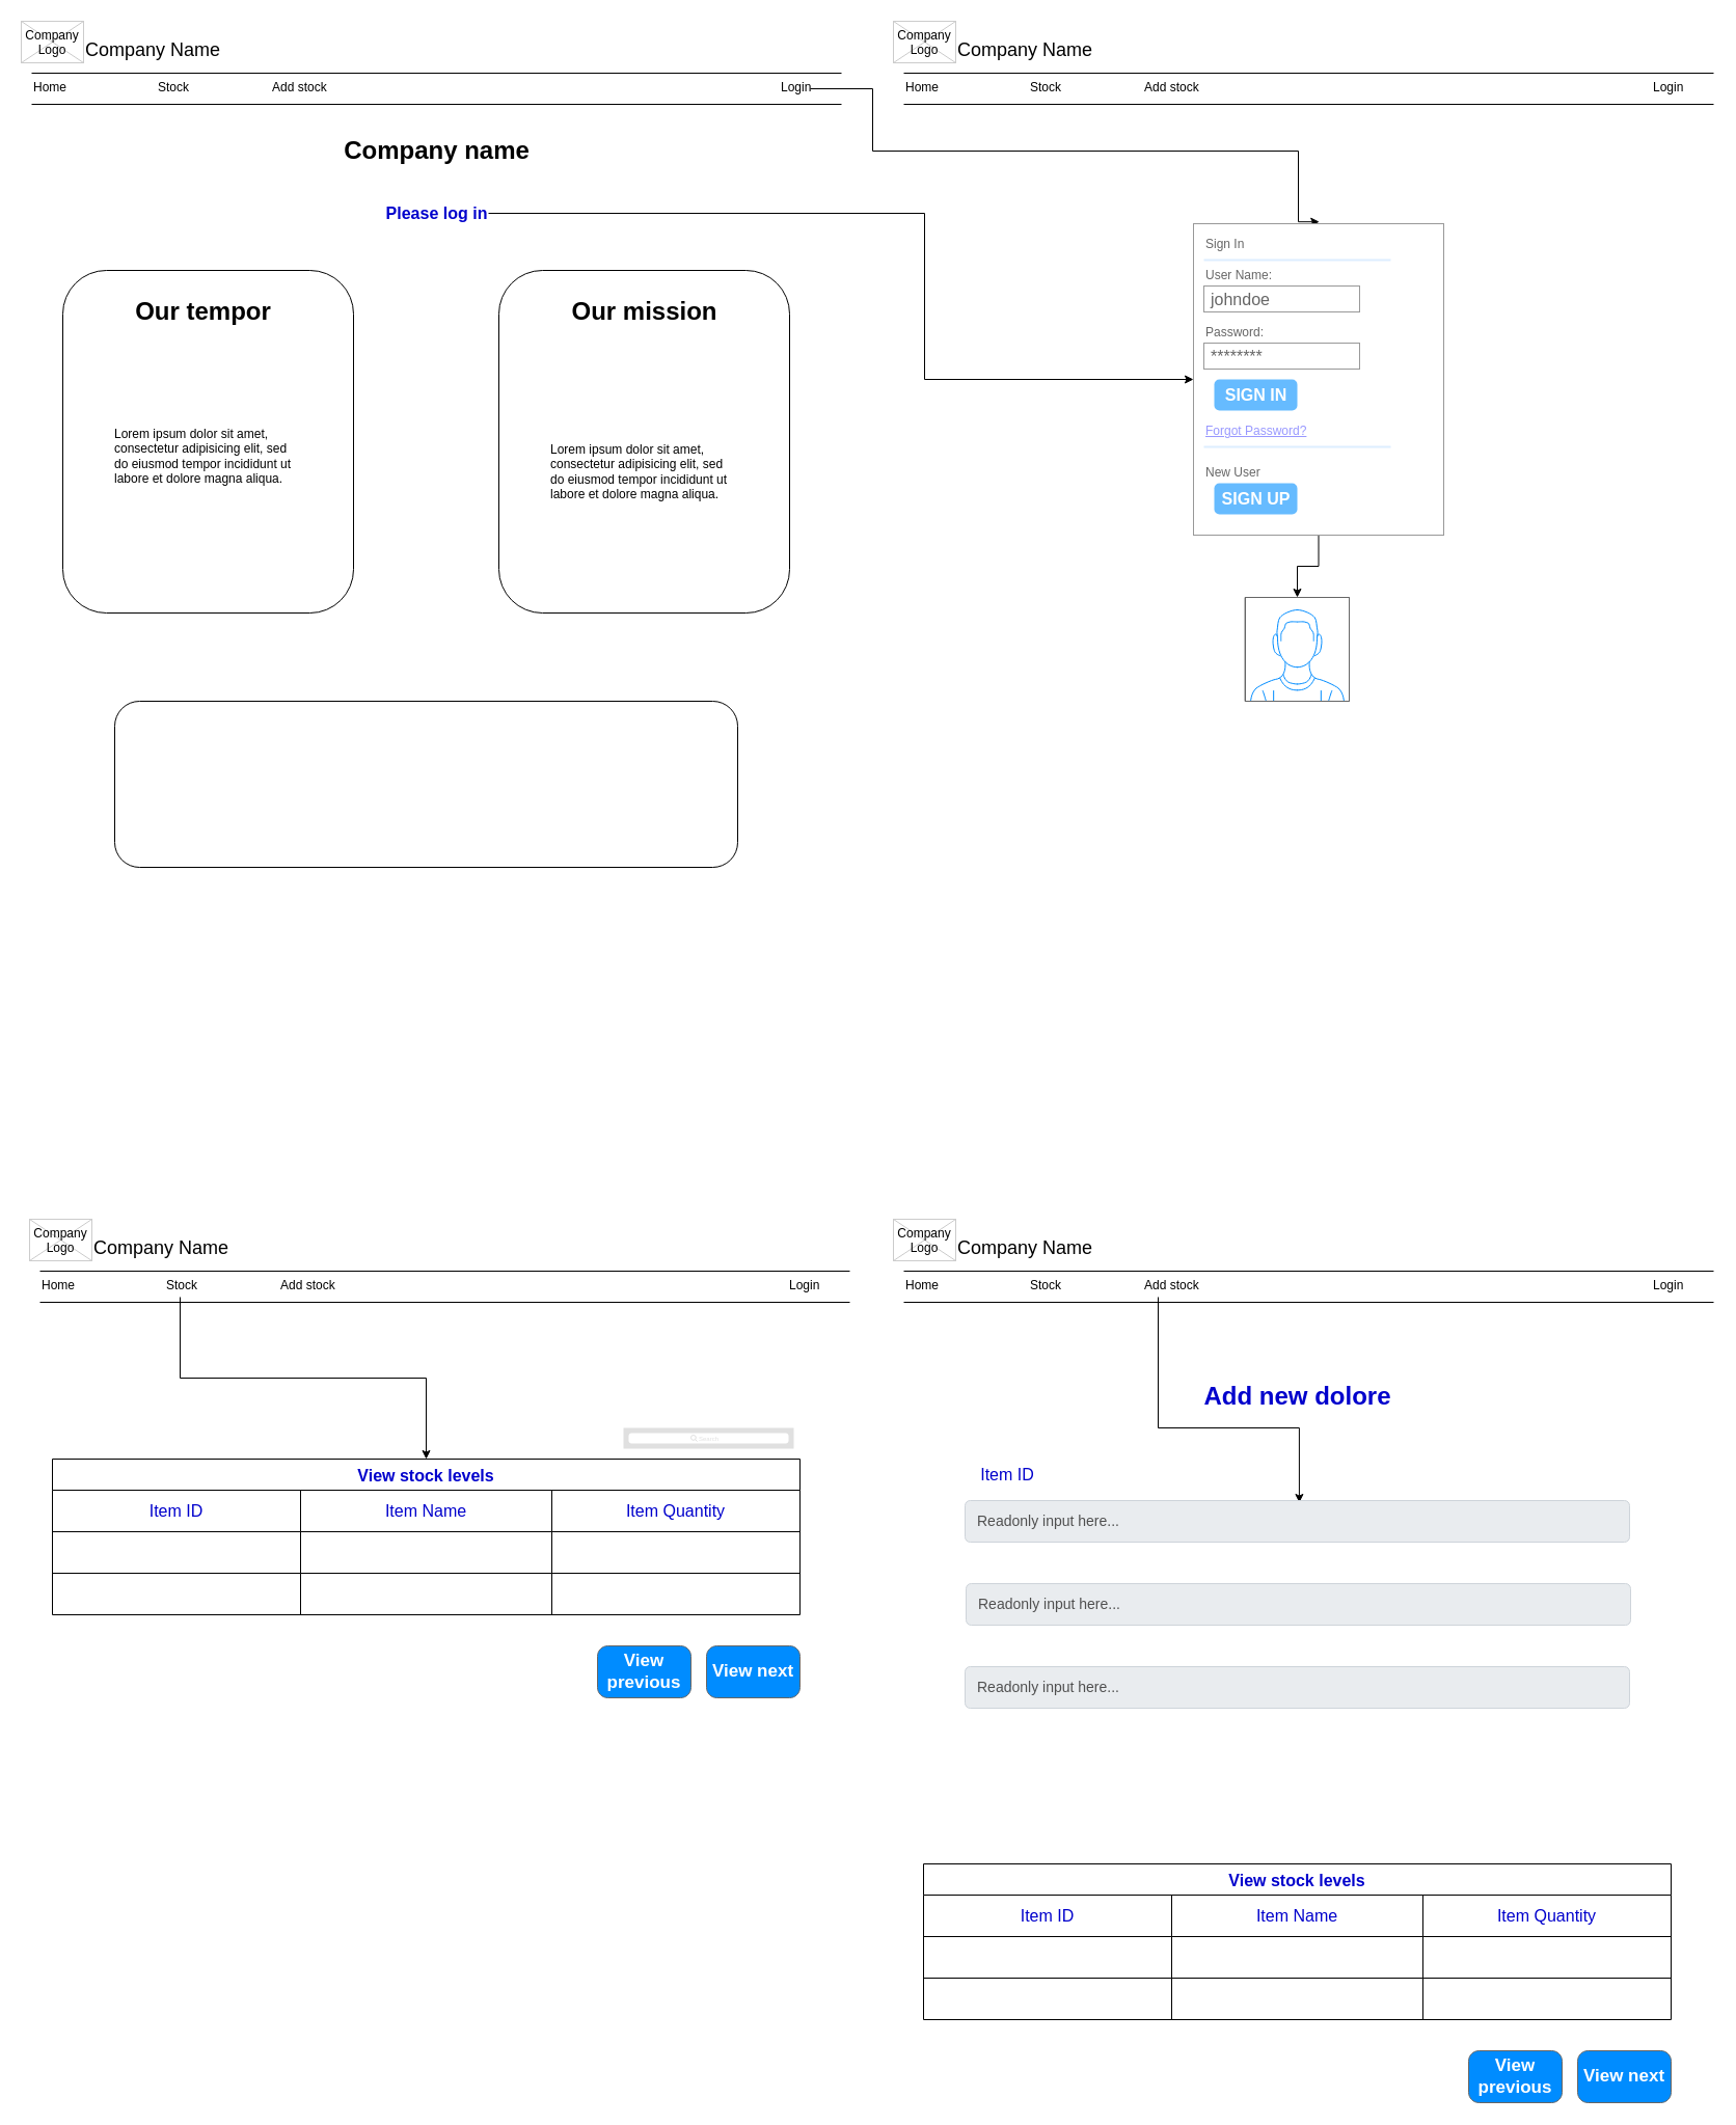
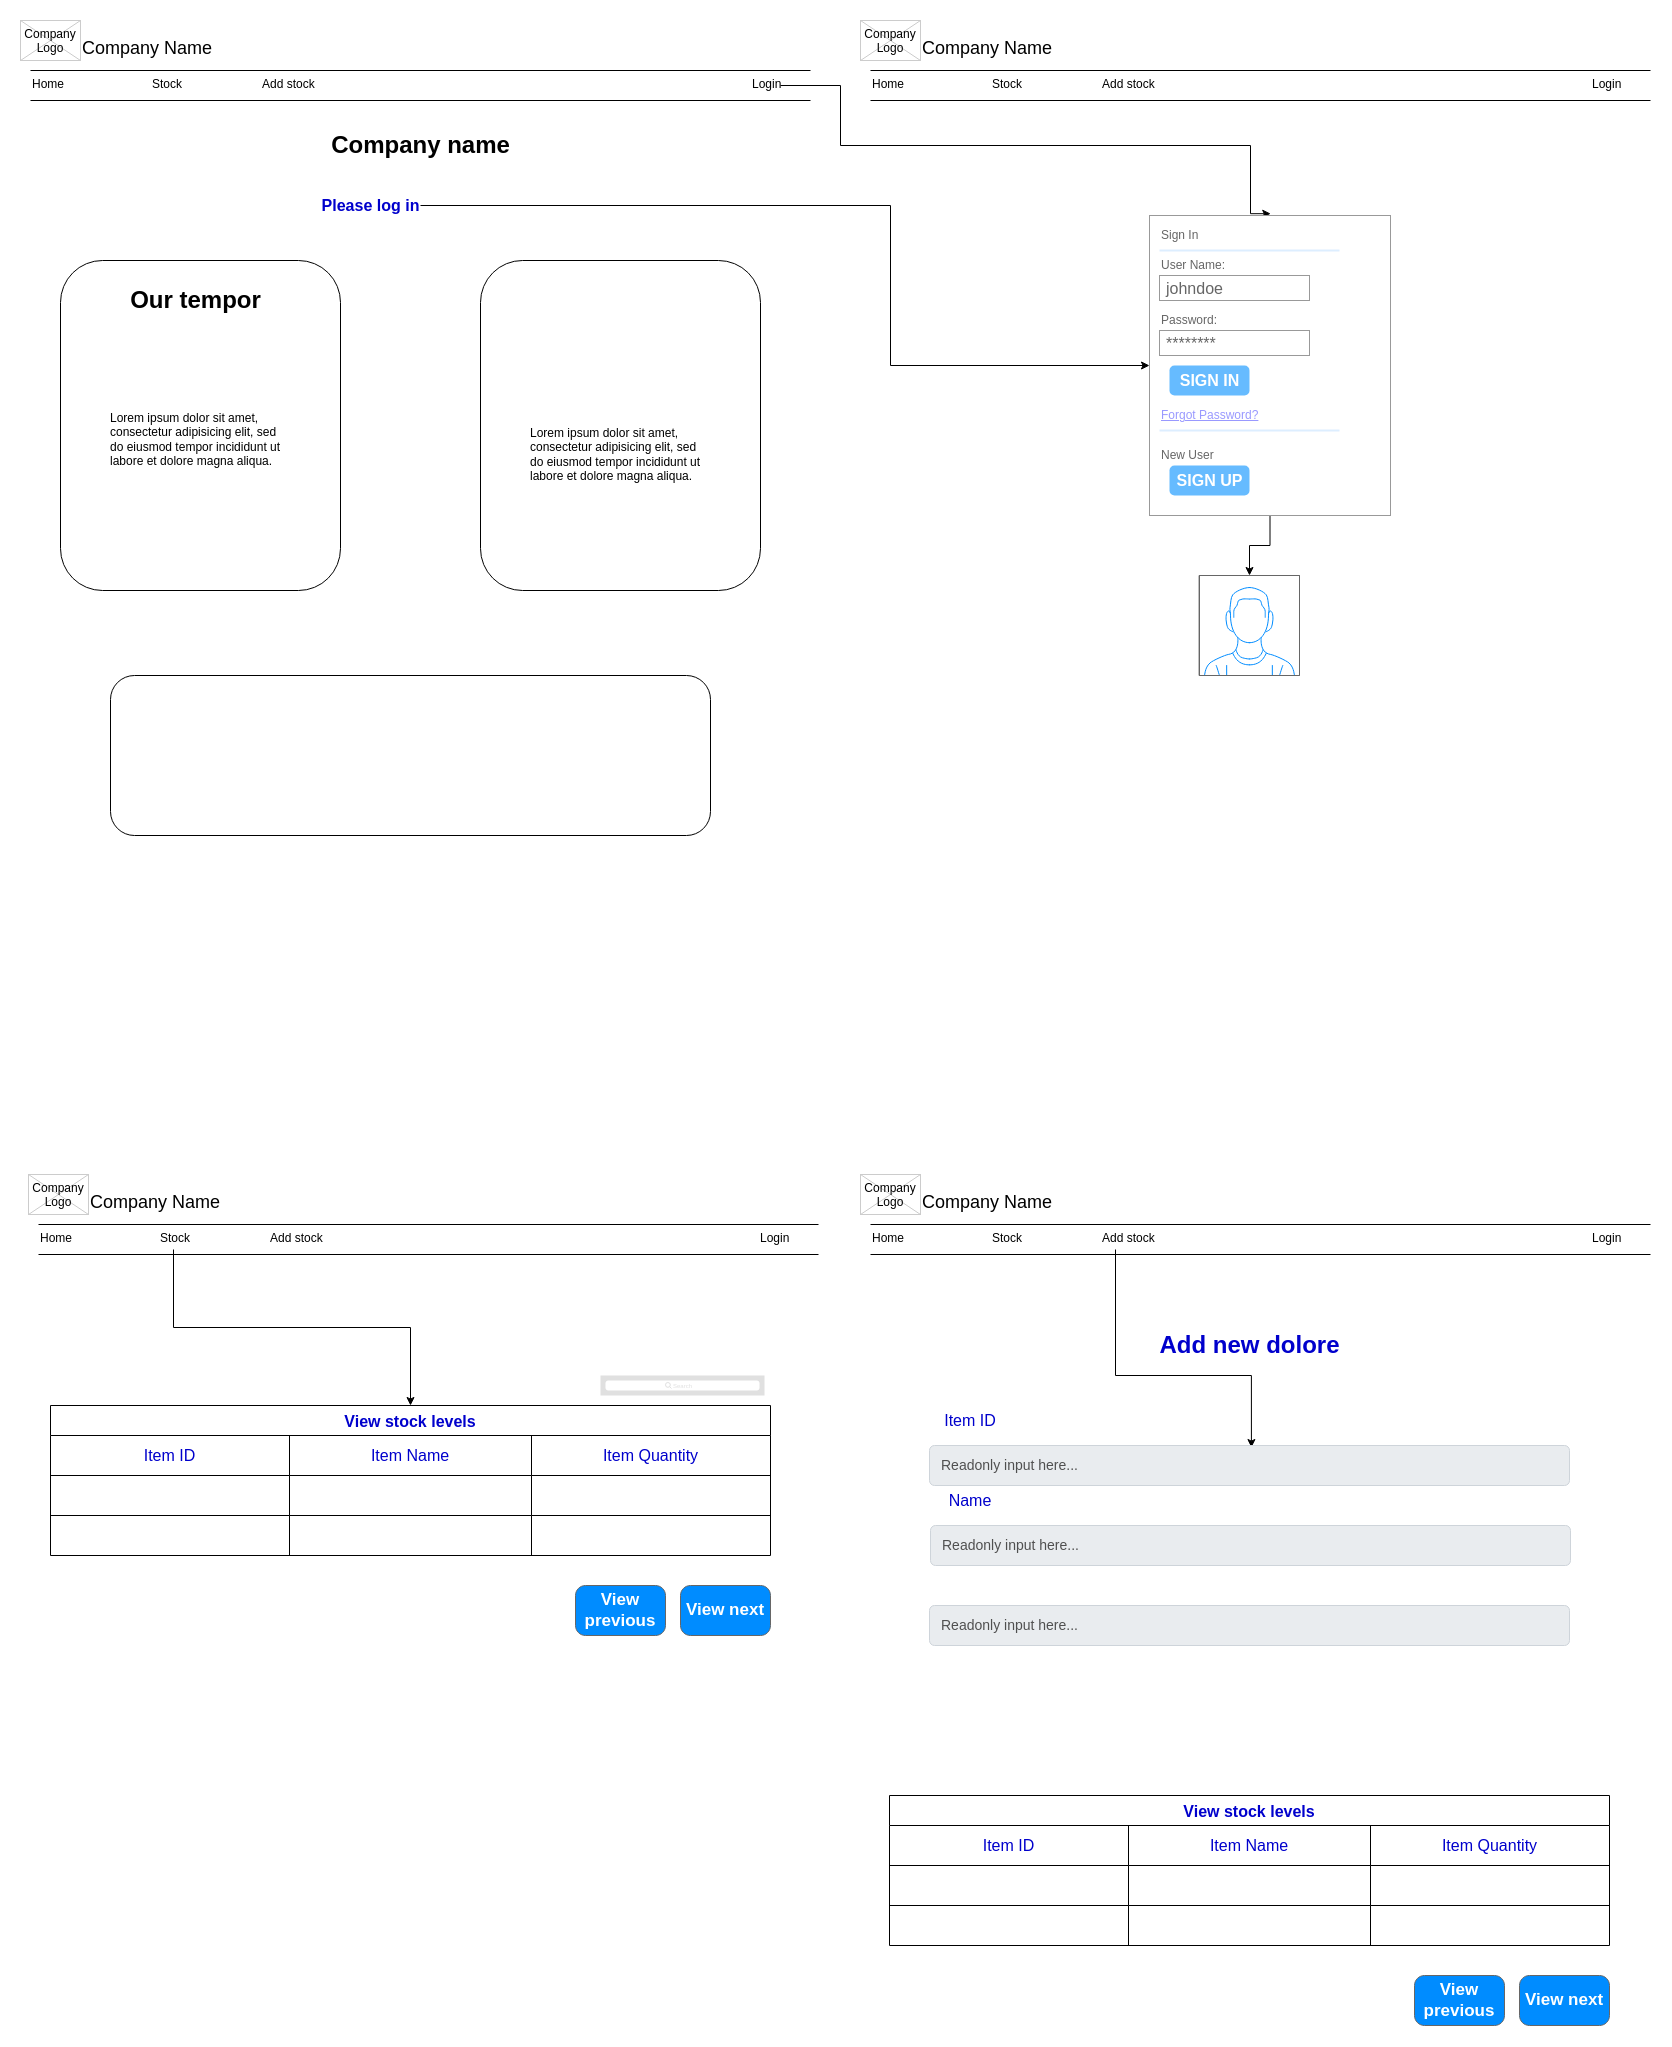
- <mxCell id="21" value="Please log in" style="text;strokeColor=none;fillColor=none;html=1;fontSize=16;fontStyle=1;verticalAlign=middle;align=center;fontColor=#0000CC;" vertex="1" parent="1"><mxGeometry x="370" y="185" width="100" height="40" as="geometry" /></mxCell>
+ <mxCell id="21" value="Please log in" style="text;strokeColor=none;fillColor=none;html=1;fontSize=16;fontStyle=1;verticalAlign=middle;align=center;fontColor=#0000CC;" vertex="1" parent="1"><mxGeometry x="320" y="185" width="100" height="40" as="geometry" /></mxCell>
- <mxCell id="16" value="Our mission" style="text;strokeColor=none;fillColor=none;html=1;fontSize=24;fontStyle=1;verticalAlign=middle;align=center;" vertex="1" parent="1"><mxGeometry x="570" y="280" width="100" height="40" as="geometry" /></mxCell>
+ <mxCell id="85" value="Name" style="text;html=1;strokeColor=none;fillColor=none;align=center;verticalAlign=middle;whiteSpace=wrap;rounded=0;fontSize=16;fontColor=#0000CC;" vertex="1" parent="1"><mxGeometry x="940" y="1485" width="60" height="30" as="geometry" /></mxCell>
